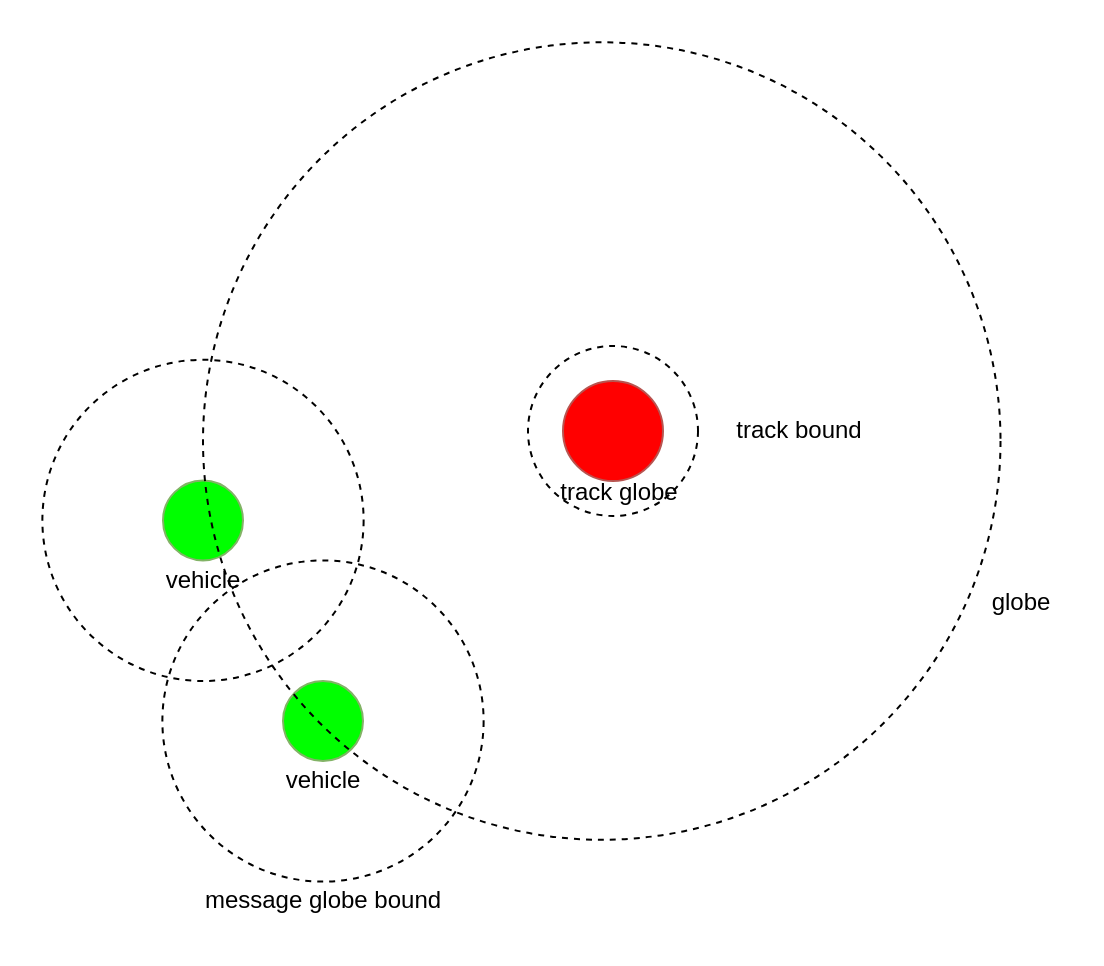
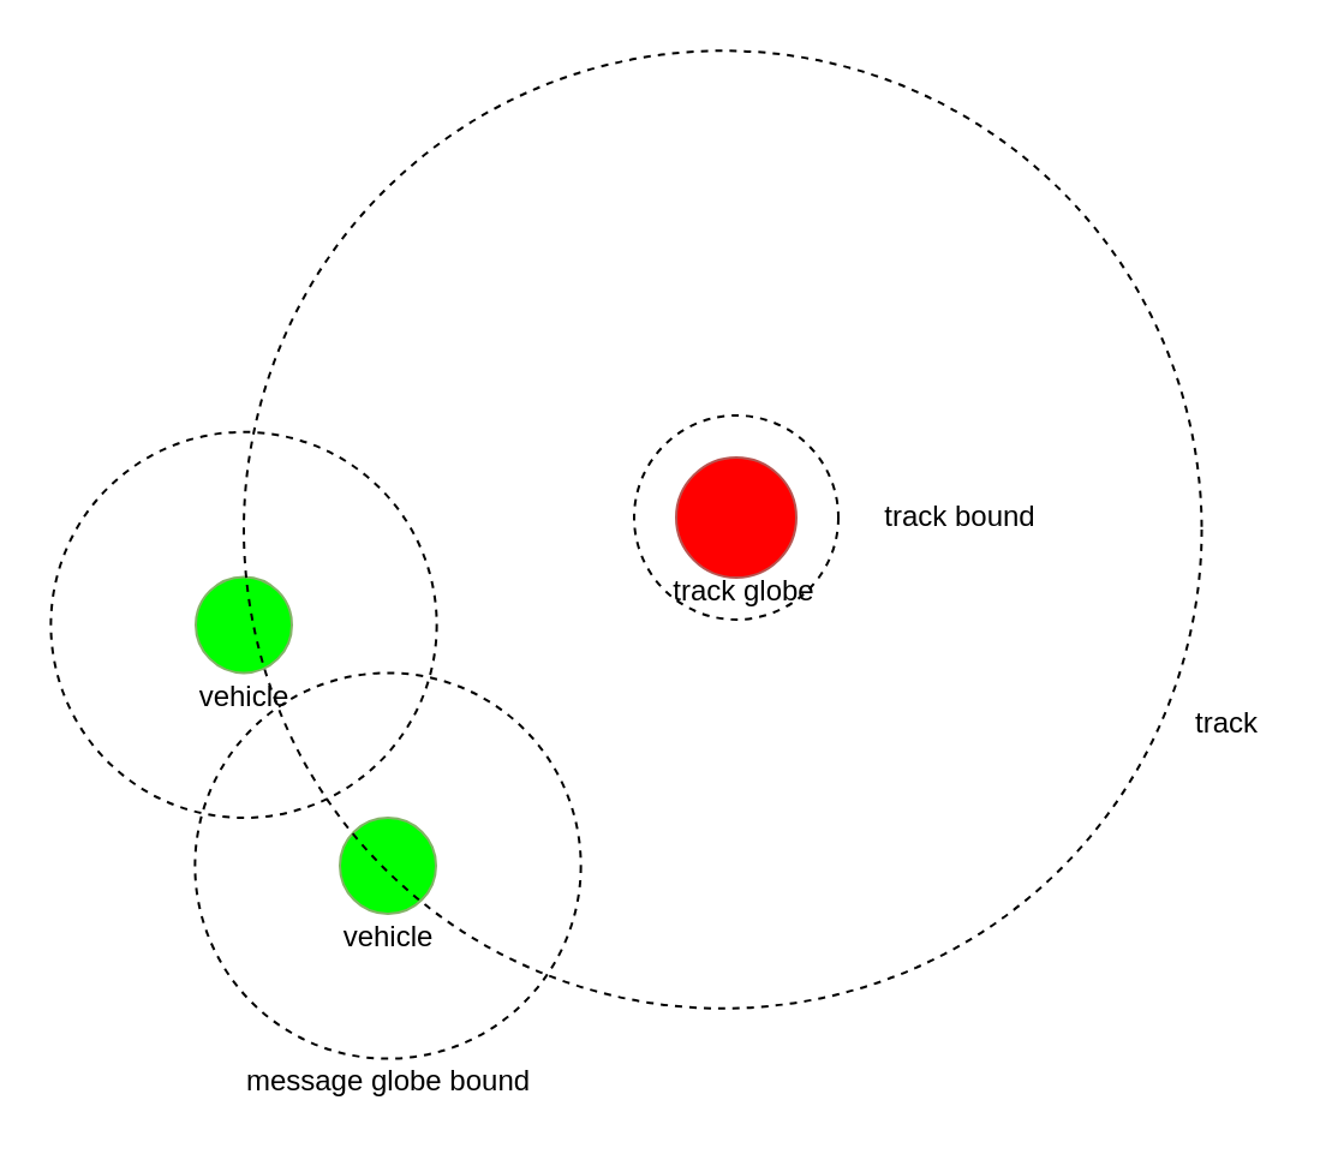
- <mxCell id="10" value="globe" style="text;html=1;resizable=0;autosize=1;align=center;verticalAlign=middle;points=[];fillColor=none;strokeColor=none;rounded=0;dashed=1;" vertex="1" parent="1"><mxGeometry x="490" y="291" width="40" height="20" as="geometry" /></mxCell>
+ <mxCell id="10" value="track" style="text;html=1;resizable=0;autosize=1;align=center;verticalAlign=middle;points=[];fillColor=none;strokeColor=none;rounded=0;dashed=1;" vertex="1" parent="1"><mxGeometry x="490" y="291" width="40" height="20" as="geometry" /></mxCell>
